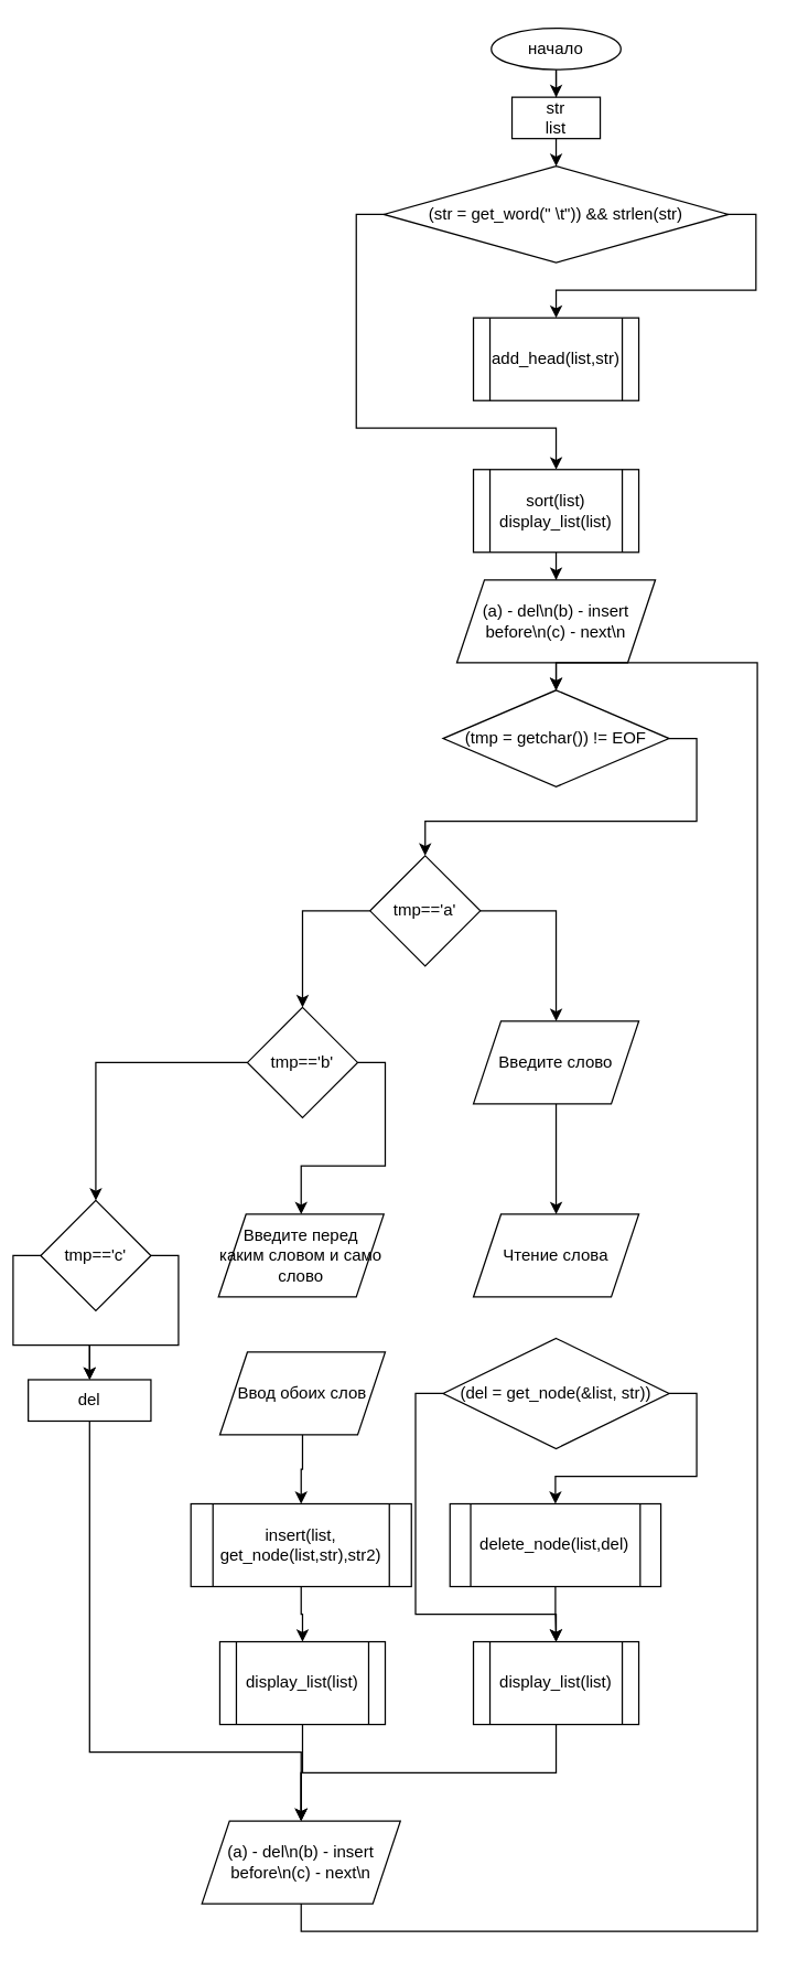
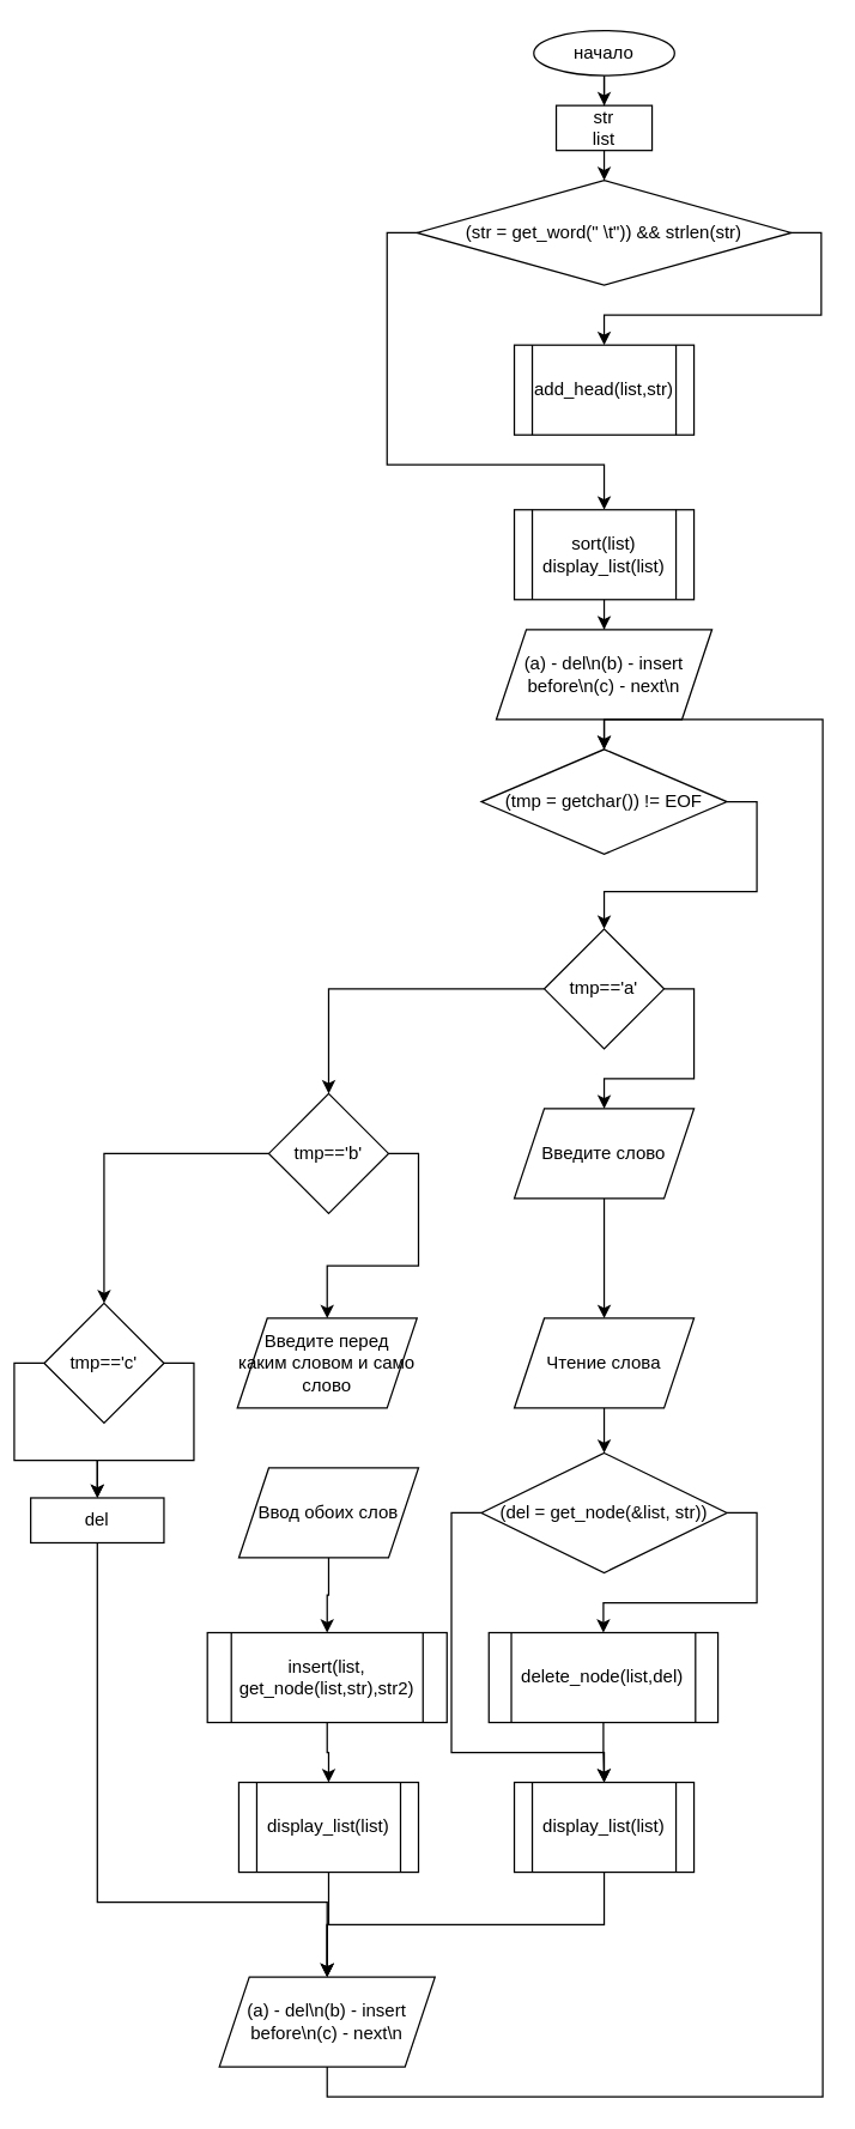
- <mxCell id="18" value="tmp=='a'" style="rhombus;whiteSpace=wrap;html=1;" vertex="1" parent="1"><mxGeometry x="268" y="620" width="80" height="80" as="geometry" /></mxCell>
+ <mxCell id="18" value="tmp=='a'" style="rhombus;whiteSpace=wrap;html=1;" vertex="1" parent="1"><mxGeometry x="363" y="620" width="80" height="80" as="geometry" /></mxCell>
+ <mxCell id="21" value="" style="edgeStyle=orthogonalEdgeStyle;rounded=0;orthogonalLoop=1;jettySize=auto;html=1;" edge="1" parent="1" source="22" target="25"><mxGeometry relative="1" as="geometry" /></mxCell>
